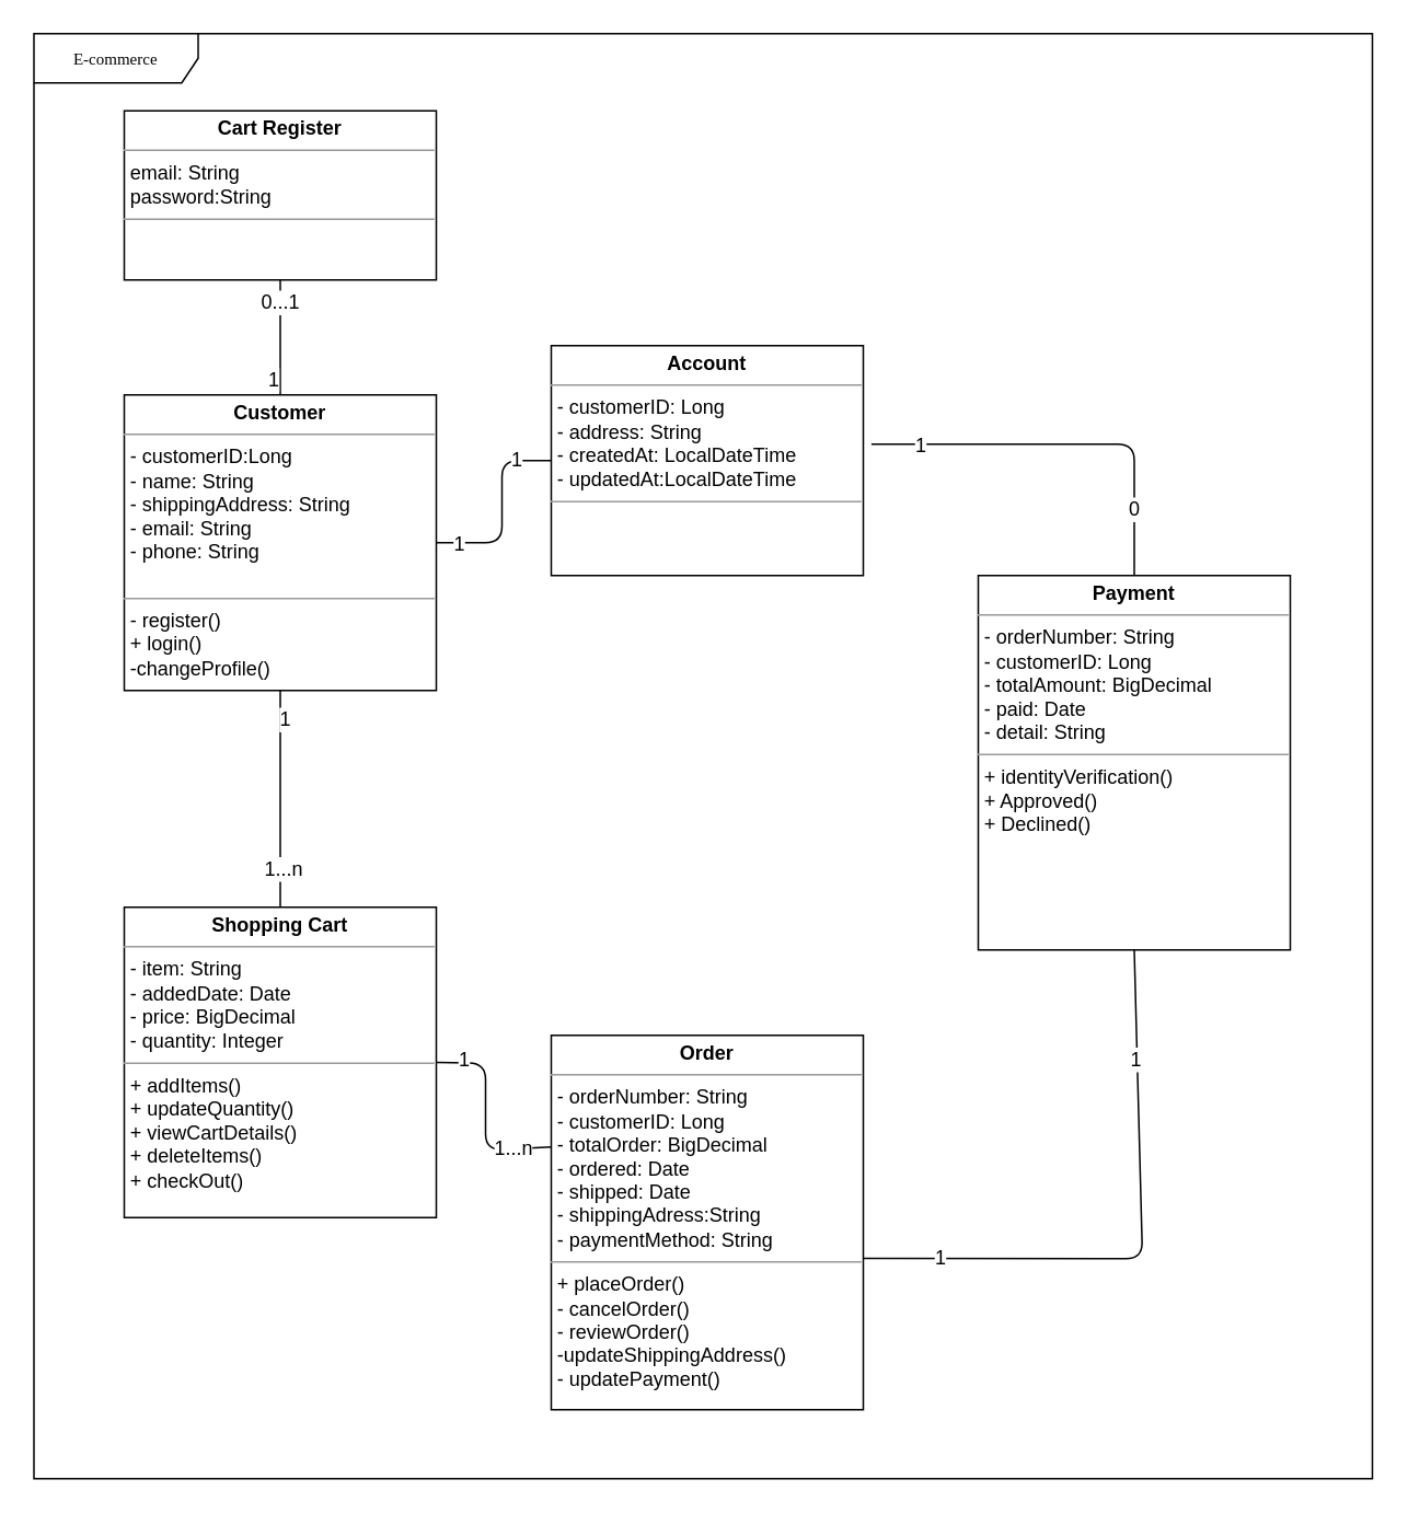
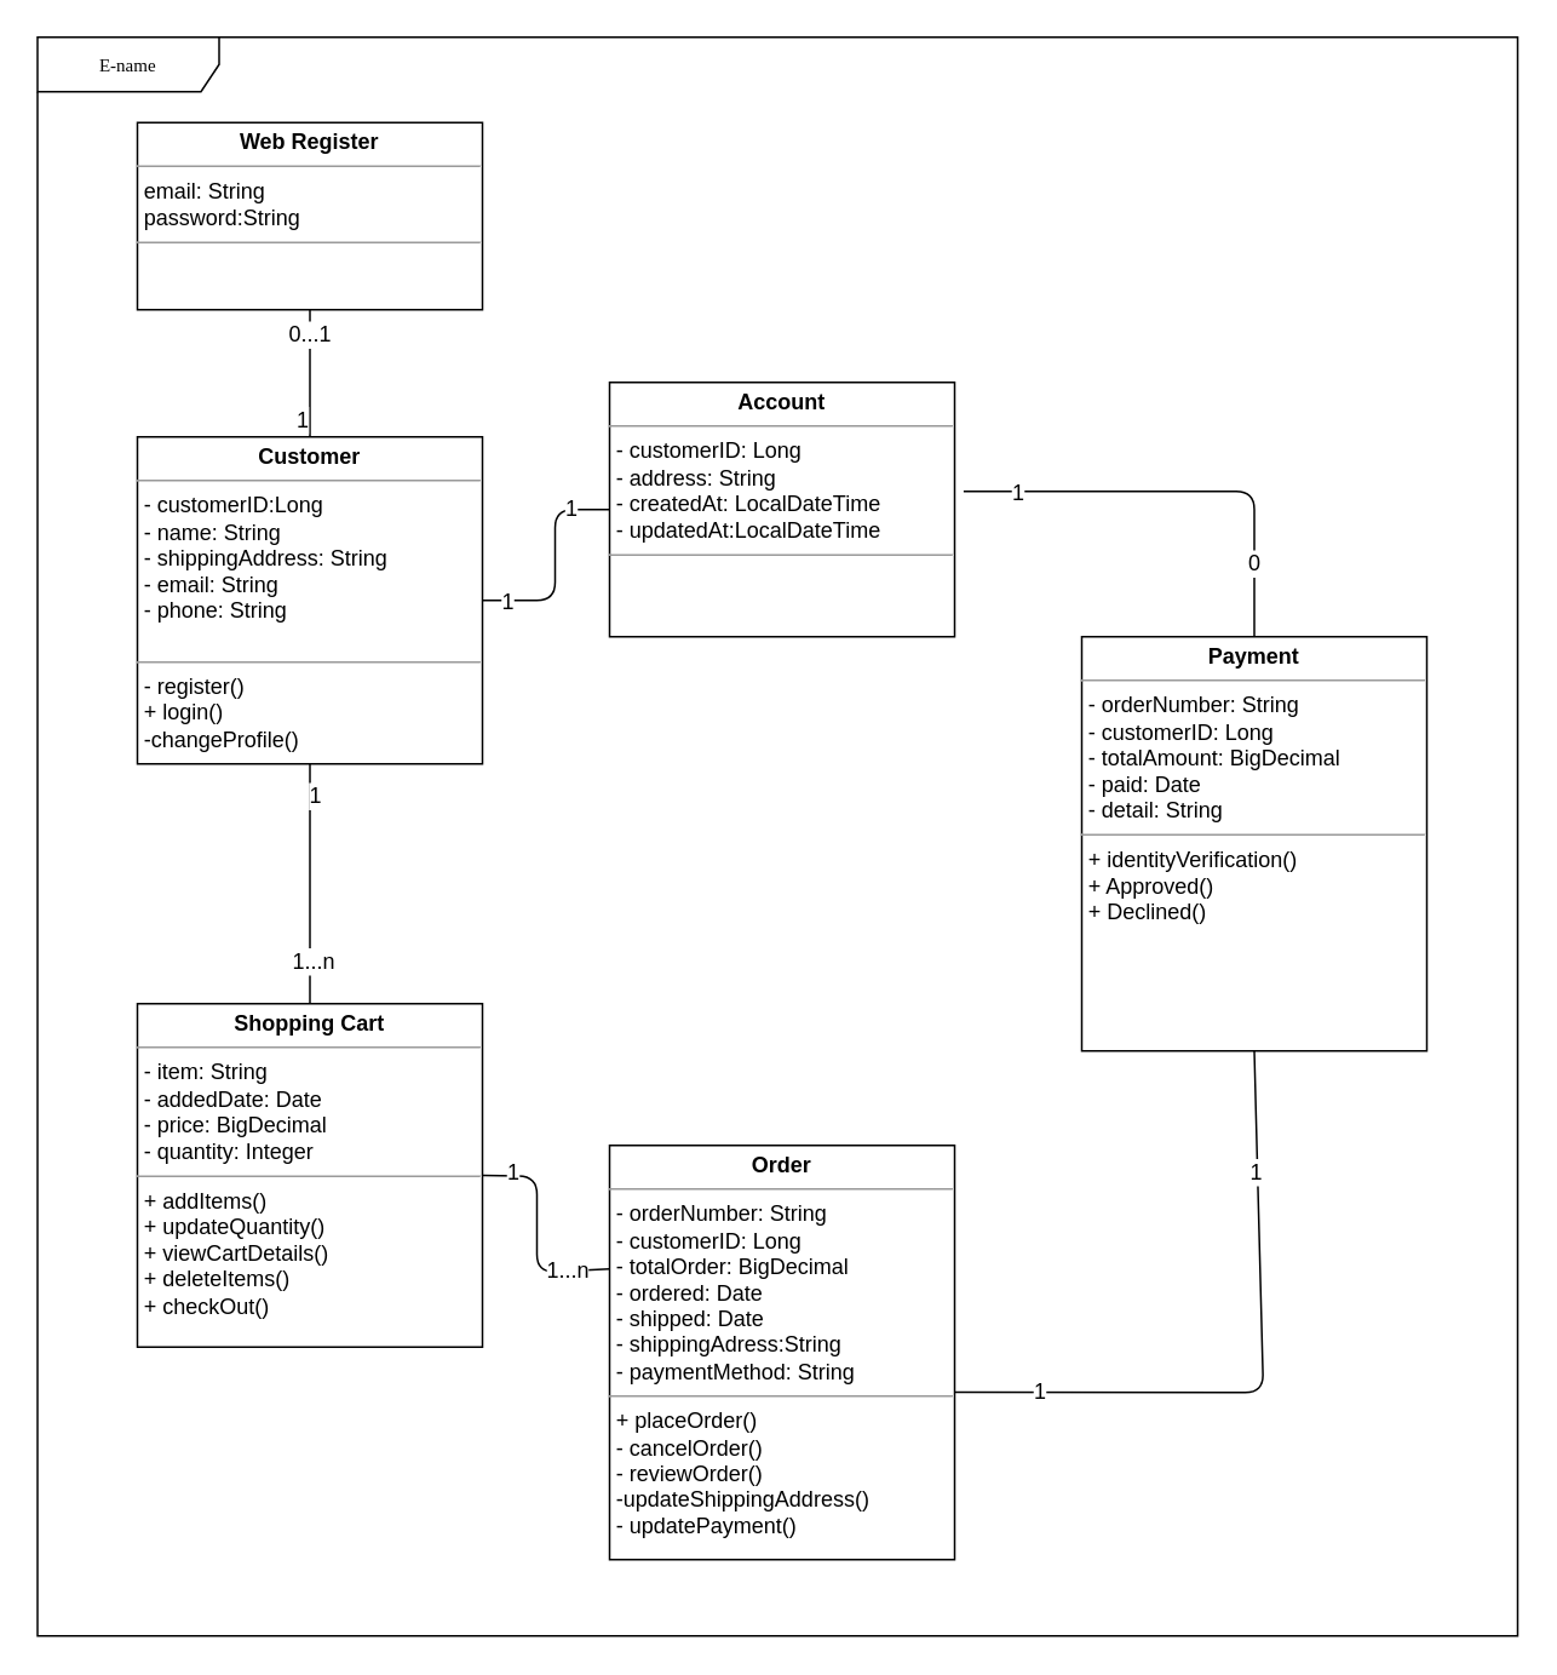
- <mxCell id="2" value="E-commerce" style="shape=umlFrame;whiteSpace=wrap;html=1;rounded=0;shadow=0;comic=0;labelBackgroundColor=none;strokeWidth=1;fontFamily=Verdana;fontSize=10;align=center;width=100;height=30;" parent="1" vertex="1"><mxGeometry x="20" y="20" width="815" height="880" as="geometry" /></mxCell>
+ <mxCell id="2" value="E-name" style="shape=umlFrame;whiteSpace=wrap;html=1;rounded=0;shadow=0;comic=0;labelBackgroundColor=none;strokeWidth=1;fontFamily=Verdana;fontSize=10;align=center;width=100;height=30;" parent="1" vertex="1"><mxGeometry x="20" y="20" width="815" height="880" as="geometry" /></mxCell>
- <mxCell id="5" value="&lt;p style=&quot;margin: 0px ; margin-top: 4px ; text-align: center&quot;&gt;&lt;b&gt;Cart Register&lt;/b&gt;&lt;br&gt;&lt;/p&gt;&lt;hr size=&quot;1&quot;&gt;&lt;p style=&quot;margin: 0px ; margin-left: 4px&quot;&gt;email: String&lt;br&gt;password:String&lt;/p&gt;&lt;hr size=&quot;1&quot;&gt;&lt;p style=&quot;margin: 0px ; margin-left: 4px&quot;&gt;&lt;br&gt;&lt;/p&gt;" style="verticalAlign=top;align=left;overflow=fill;fontSize=12;fontFamily=Helvetica;html=1;rounded=0;shadow=0;comic=0;labelBackgroundColor=none;strokeWidth=1" parent="1" vertex="1"><mxGeometry x="75" y="67" width="190" height="103" as="geometry" /></mxCell>
+ <mxCell id="5" value="&lt;p style=&quot;margin: 0px ; margin-top: 4px ; text-align: center&quot;&gt;&lt;b&gt;Web Register&lt;/b&gt;&lt;br&gt;&lt;/p&gt;&lt;hr size=&quot;1&quot;&gt;&lt;p style=&quot;margin: 0px ; margin-left: 4px&quot;&gt;email: String&lt;br&gt;password:String&lt;/p&gt;&lt;hr size=&quot;1&quot;&gt;&lt;p style=&quot;margin: 0px ; margin-left: 4px&quot;&gt;&lt;br&gt;&lt;/p&gt;" style="verticalAlign=top;align=left;overflow=fill;fontSize=12;fontFamily=Helvetica;html=1;rounded=0;shadow=0;comic=0;labelBackgroundColor=none;strokeWidth=1" parent="1" vertex="1"><mxGeometry x="75" y="67" width="190" height="103" as="geometry" /></mxCell>
